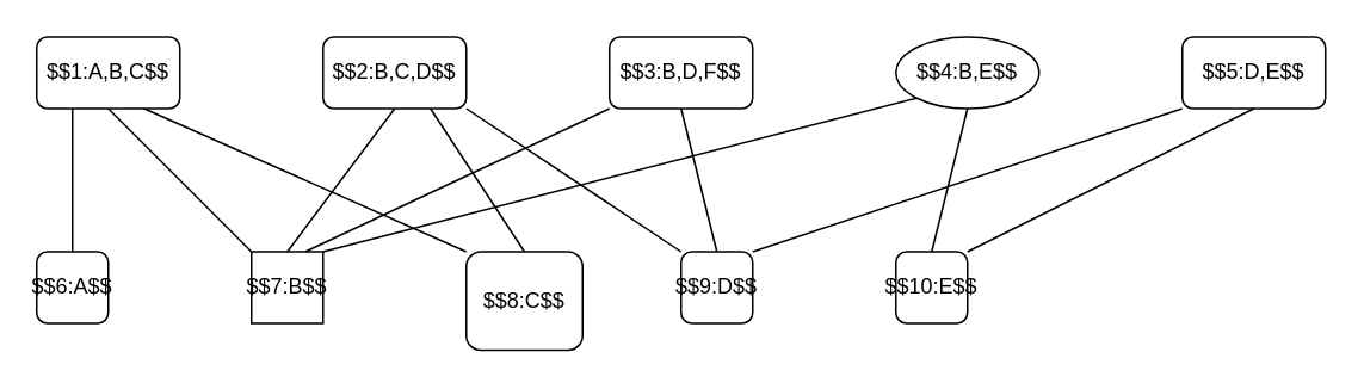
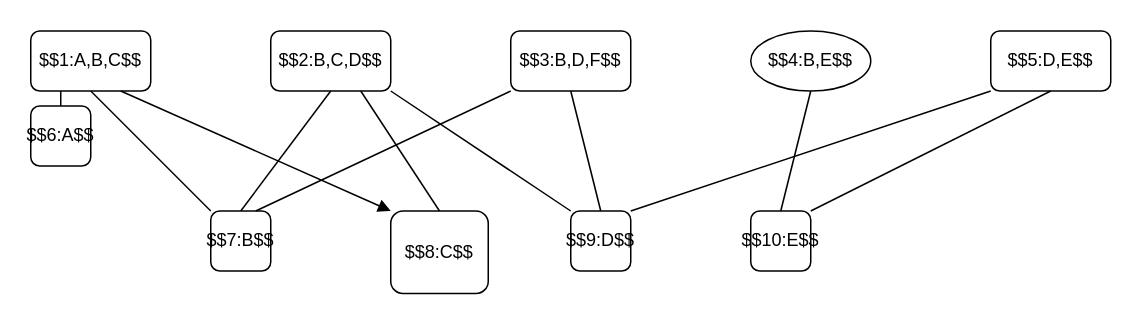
- <mxCell id="19" value="" style="endArrow=none;html=1;exitX=1;exitY=0;exitDx=0;exitDy=0;entryX=0;entryY=1;entryDx=0;entryDy=0;" edge="1" parent="1" source="8" target="4"><mxGeometry width="50" height="50" relative="1" as="geometry"><mxPoint x="340" y="170" as="sourcePoint" /><mxPoint x="390" y="120" as="targetPoint" /></mxGeometry></mxCell>
- <mxCell id="14" value="" style="endArrow=none;html=1;exitX=0.75;exitY=1;exitDx=0;exitDy=0;entryX=0;entryY=0;entryDx=0;entryDy=0;" edge="1" parent="1" source="2" target="9"><mxGeometry width="50" height="50" relative="1" as="geometry"><mxPoint x="340" y="170" as="sourcePoint" /><mxPoint x="390" y="120" as="targetPoint" /></mxGeometry></mxCell>
+ <mxCell id="14" value="" style="endArrow=block;html=1;exitX=0.75;exitY=1;exitDx=0;exitDy=0;entryX=0;entryY=0;entryDx=0;entryDy=0;" edge="1" parent="1" source="2" target="9"><mxGeometry width="50" height="50" relative="1" as="geometry"><mxPoint x="340" y="170" as="sourcePoint" /><mxPoint x="390" y="120" as="targetPoint" /></mxGeometry></mxCell>
- <mxCell id="7" value="$$6:A$$" style="rounded=1;whiteSpace=wrap;html=1;" vertex="1" parent="1"><mxGeometry x="20" y="140" width="40" height="40" as="geometry" /></mxCell>
+ <mxCell id="7" value="$$6:A$$" style="rounded=1;whiteSpace=wrap;html=1;" vertex="1" parent="1"><mxGeometry x="20" y="70" width="40" height="40" as="geometry" /></mxCell>
- <mxCell id="8" value="$$7:B$$" style="whiteSpace=wrap;html=1;rounded=0;" vertex="1" parent="1"><mxGeometry x="140" y="140" width="40" height="40" as="geometry" /></mxCell>
+ <mxCell id="8" value="$$7:B$$" style="rounded=1;whiteSpace=wrap;html=1;" vertex="1" parent="1"><mxGeometry x="140" y="140" width="40" height="40" as="geometry" /></mxCell>
